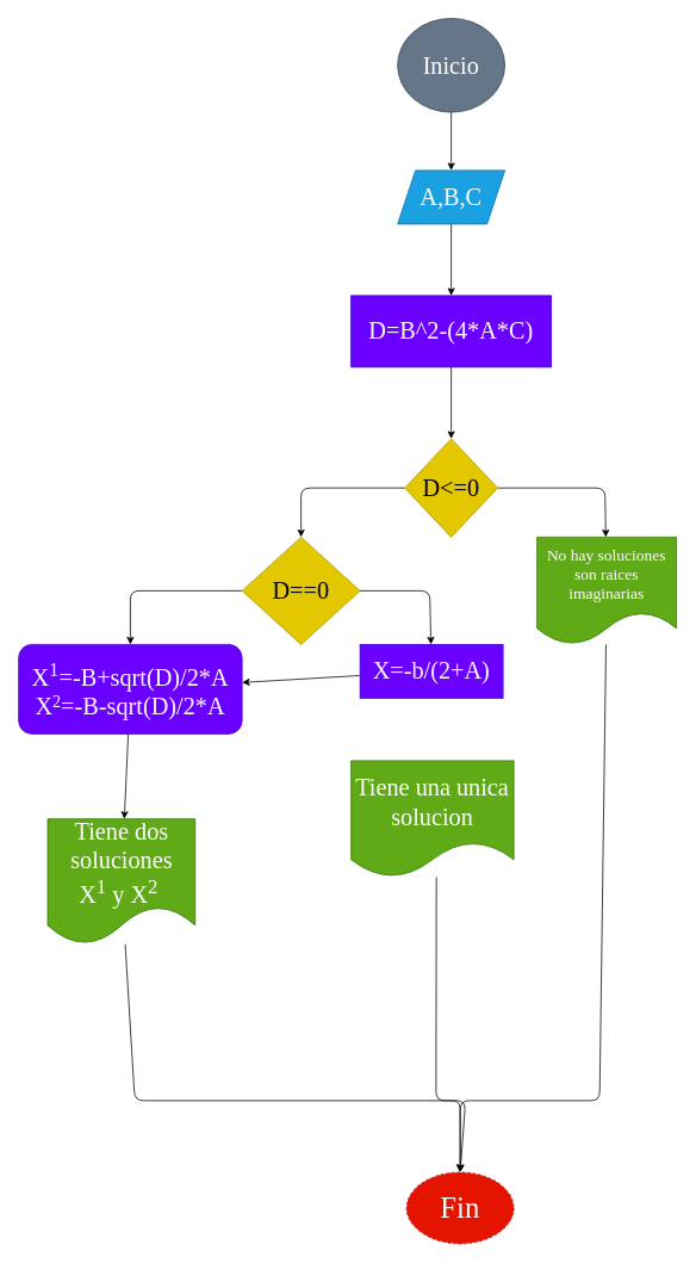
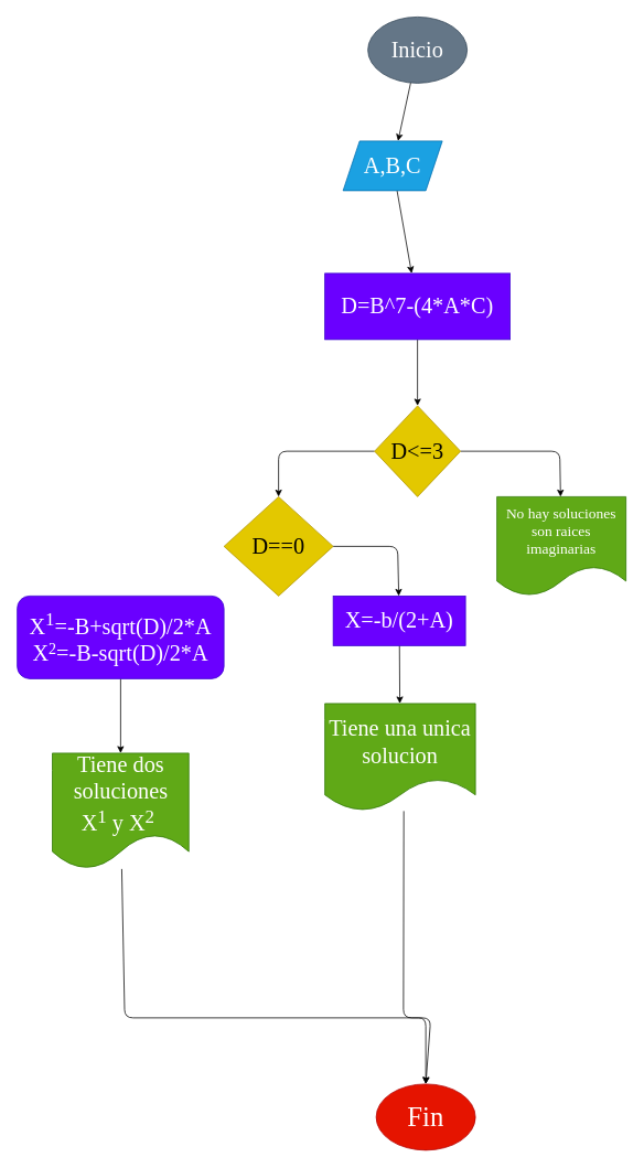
- <mxCell id="3" value="Inicio" style="ellipse;whiteSpace=wrap;html=1;fillColor=#647687;fontColor=#ffffff;strokeColor=#314354;fontFamily=Comic Sans MS;fontSize=27;" vertex="1" parent="1"><mxGeometry x="444" y="20" width="120" height="105" as="geometry" /></mxCell>
+ <mxCell id="3" value="Inicio" style="ellipse;whiteSpace=wrap;html=1;fillColor=#647687;fontColor=#ffffff;strokeColor=#314354;fontFamily=Comic Sans MS;fontSize=27;" vertex="1" parent="1"><mxGeometry x="444" y="20" width="120" height="80" as="geometry" /></mxCell>
- <mxCell id="5" value="A,B,C" style="shape=parallelogram;perimeter=parallelogramPerimeter;whiteSpace=wrap;html=1;fixedSize=1;fontSize=27;fontFamily=Comic Sans MS;fillColor=#1ba1e2;strokeColor=#006EAF;fontColor=#ffffff;" vertex="1" parent="1"><mxGeometry x="444" y="190" width="120" height="60" as="geometry" /></mxCell>
+ <mxCell id="5" value="A,B,C" style="shape=parallelogram;perimeter=parallelogramPerimeter;whiteSpace=wrap;html=1;fixedSize=1;fontSize=27;fontFamily=Comic Sans MS;fillColor=#1ba1e2;strokeColor=#006EAF;fontColor=#ffffff;" vertex="1" parent="1"><mxGeometry x="414" y="170" width="120" height="60" as="geometry" /></mxCell>
- <mxCell id="7" value="D=B^2-(4*A*C)" style="whiteSpace=wrap;html=1;fontSize=27;fontFamily=Comic Sans MS;fillColor=#6a00ff;strokeColor=#3700CC;fontColor=#ffffff;" vertex="1" parent="1"><mxGeometry x="392" y="330" width="224" height="80" as="geometry" /></mxCell>
+ <mxCell id="7" value="D=B^7-(4*A*C)" style="whiteSpace=wrap;html=1;fontSize=27;fontFamily=Comic Sans MS;fillColor=#6a00ff;strokeColor=#3700CC;fontColor=#ffffff;" vertex="1" parent="1"><mxGeometry x="392" y="330" width="224" height="80" as="geometry" /></mxCell>
- <mxCell id="10" value="D&amp;lt;=0" style="rhombus;whiteSpace=wrap;html=1;fontSize=27;fontFamily=Comic Sans MS;fillColor=#e3c800;strokeColor=#B09500;fontColor=#000000;" vertex="1" parent="1"><mxGeometry x="452" y="490" width="104" height="110" as="geometry" /></mxCell>
+ <mxCell id="10" value="D&amp;lt;=3" style="rhombus;whiteSpace=wrap;html=1;fontSize=27;fontFamily=Comic Sans MS;fillColor=#e3c800;strokeColor=#B09500;fontColor=#000000;" vertex="1" parent="1"><mxGeometry x="452" y="490" width="104" height="110" as="geometry" /></mxCell>
- <mxCell id="14" value="" style="edgeStyle=none;html=1;fontFamily=Comic Sans MS;fontSize=18;" edge="1" parent="1" source="15" target="19"><mxGeometry relative="1" as="geometry"><Array as="points"><mxPoint x="145" y="660" /></Array></mxGeometry></mxCell>
- <mxCell id="16" value="" style="edgeStyle=none;html=1;fontFamily=Comic Sans MS;fontSize=18;" edge="1" parent="1" source="17" target="19"><mxGeometry relative="1" as="geometry" /></mxCell>
+ <mxCell id="16" value="" style="edgeStyle=none;html=1;fontFamily=Comic Sans MS;fontSize=18;" edge="1" parent="1" source="17" target="23"><mxGeometry relative="1" as="geometry" /></mxCell>
- <mxCell id="21" value="Tiene dos soluciones X&lt;sup&gt;1&lt;/sup&gt;&amp;nbsp;y X&lt;sup&gt;2&lt;/sup&gt;&amp;nbsp;" style="shape=document;whiteSpace=wrap;html=1;boundedLbl=1;fontSize=27;fontFamily=Comic Sans MS;fillColor=#60a917;strokeColor=#2D7600;fontColor=#ffffff;" vertex="1" parent="1"><mxGeometry x="52.5" y="915" width="165" height="140" as="geometry" /></mxCell>
+ <mxCell id="21" value="Tiene dos soluciones X&lt;sup&gt;1&lt;/sup&gt;&amp;nbsp;y X&lt;sup&gt;2&lt;/sup&gt;&amp;nbsp;" style="shape=document;whiteSpace=wrap;html=1;boundedLbl=1;fontSize=27;fontFamily=Comic Sans MS;fillColor=#60a917;strokeColor=#2D7600;fontColor=#ffffff;" vertex="1" parent="1"><mxGeometry x="62.5" y="910" width="165" height="140" as="geometry" /></mxCell>
- <mxCell id="11" style="edgeStyle=none;html=1;entryX=0.5;entryY=0;entryDx=0;entryDy=0;fontFamily=Comic Sans MS;fontSize=18;" edge="1" parent="1" source="12" target="24"><mxGeometry relative="1" as="geometry"><Array as="points"><mxPoint x="670" y="1230" /><mxPoint x="514" y="1230" /></Array></mxGeometry></mxCell>
- <mxCell id="24" value="Fin" style="ellipse;whiteSpace=wrap;html=1;fontFamily=Comic Sans MS;fontSize=33;fillColor=#e51400;fontColor=#ffffff;strokeColor=#B20000;dashed=1;" vertex="1" parent="1"><mxGeometry x="454" y="1310" width="120" height="80" as="geometry" /></mxCell>
+ <mxCell id="24" value="Fin" style="ellipse;whiteSpace=wrap;html=1;fontFamily=Comic Sans MS;fontSize=33;fillColor=#e51400;fontColor=#ffffff;strokeColor=#B20000;" vertex="1" parent="1"><mxGeometry x="454" y="1310" width="120" height="80" as="geometry" /></mxCell>
